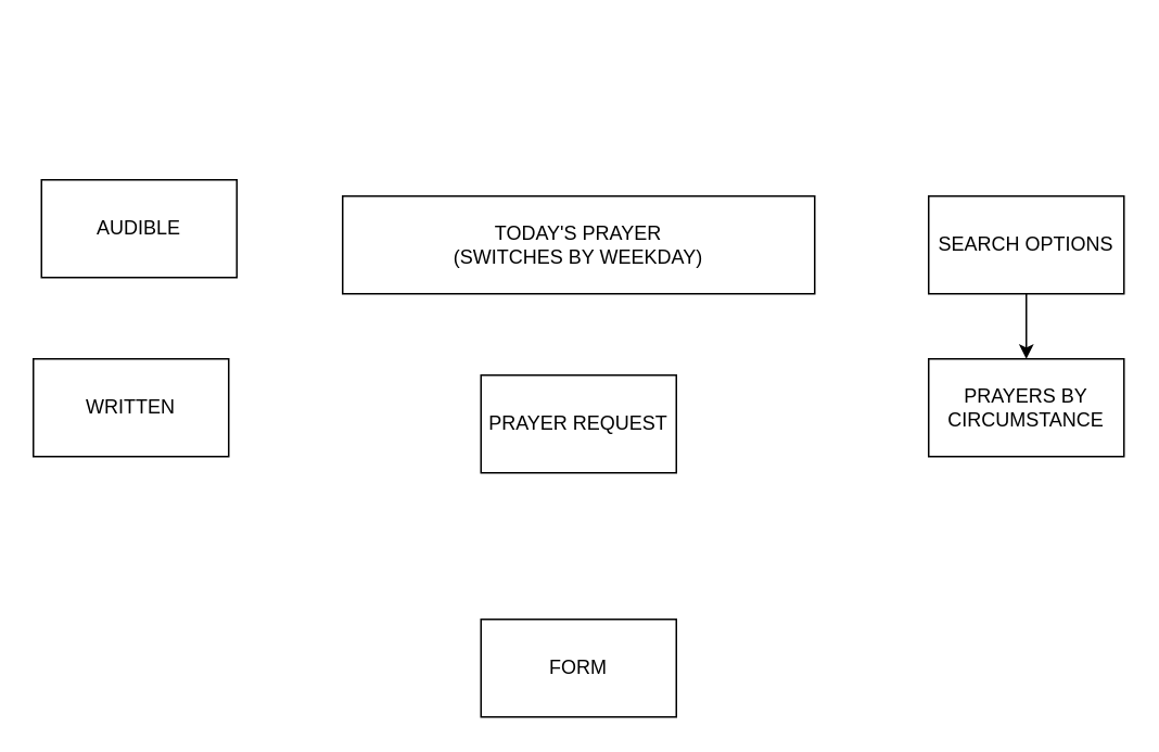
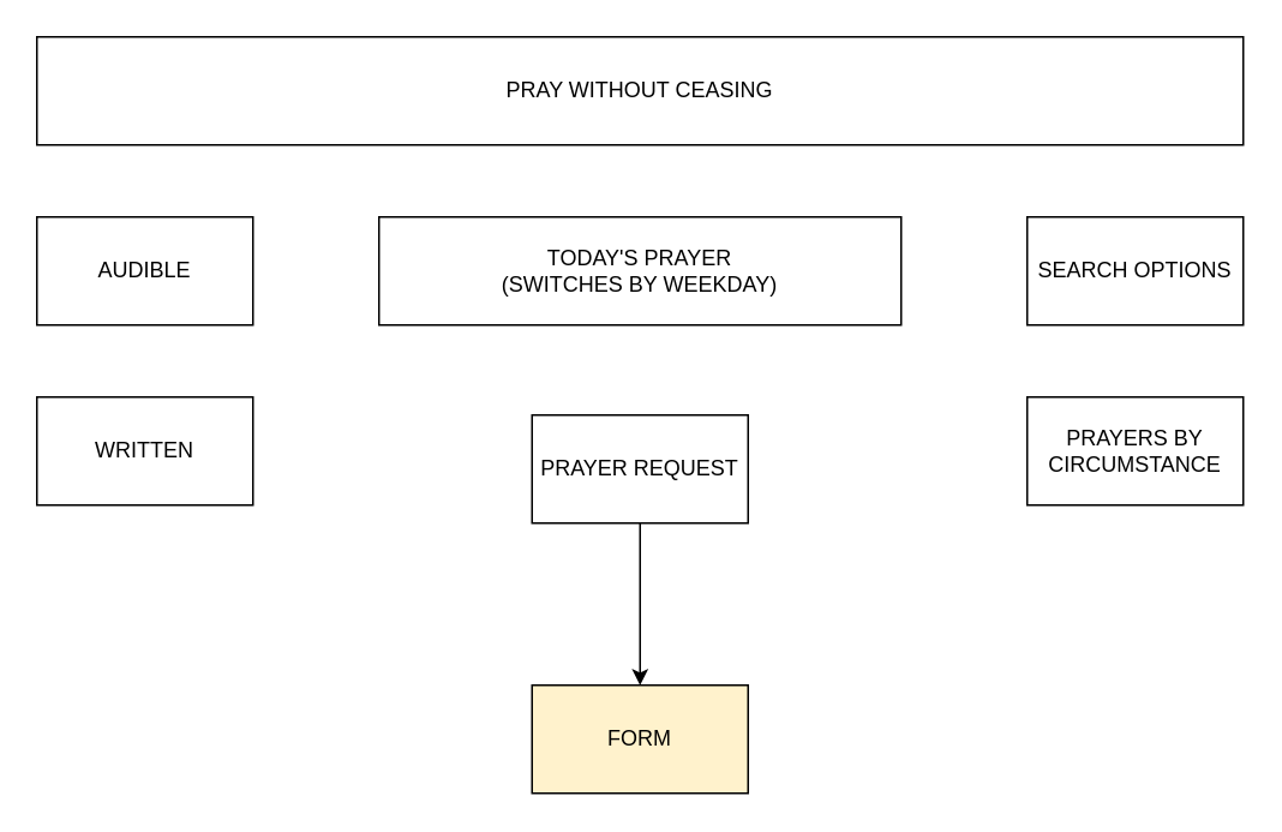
+ <mxCell id="2" value="PRAY WITHOUT CEASING" style="rounded=0;whiteSpace=wrap;html=1;" vertex="1" parent="1"><mxGeometry x="20" y="20" width="670" height="60" as="geometry" /></mxCell>
- <mxCell id="7" value="AUDIBLE" style="rounded=0;whiteSpace=wrap;html=1;" vertex="1" parent="1"><mxGeometry x="25" y="110" width="120" height="60" as="geometry" /></mxCell>
+ <mxCell id="7" value="AUDIBLE" style="rounded=0;whiteSpace=wrap;html=1;" vertex="1" parent="1"><mxGeometry x="20" y="120" width="120" height="60" as="geometry" /></mxCell>
- <mxCell id="4" style="edgeStyle=orthogonalEdgeStyle;rounded=0;orthogonalLoop=1;jettySize=auto;html=1;" edge="1" parent="1" source="5" target="6"><mxGeometry relative="1" as="geometry"><mxPoint x="650" y="250" as="targetPoint" /></mxGeometry></mxCell>
+ <mxCell id="9" value="" style="edgeStyle=orthogonalEdgeStyle;rounded=0;orthogonalLoop=1;jettySize=auto;html=1;" edge="1" parent="1" source="10" target="11"><mxGeometry relative="1" as="geometry" /></mxCell>
- <mxCell id="11" value="FORM" style="rounded=0;whiteSpace=wrap;html=1;" vertex="1" parent="1"><mxGeometry x="295" y="380" width="120" height="60" as="geometry" /></mxCell>
+ <mxCell id="11" value="FORM" style="rounded=0;whiteSpace=wrap;html=1;fillColor=#fff2cc;" vertex="1" parent="1"><mxGeometry x="295" y="380" width="120" height="60" as="geometry" /></mxCell>
